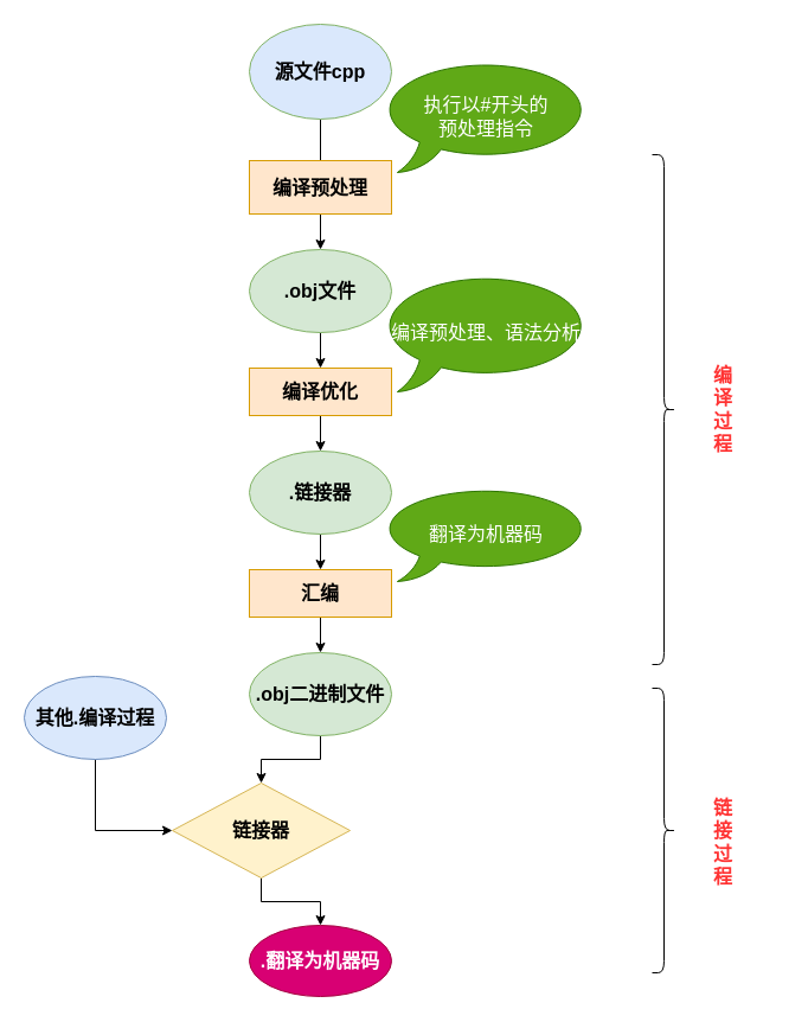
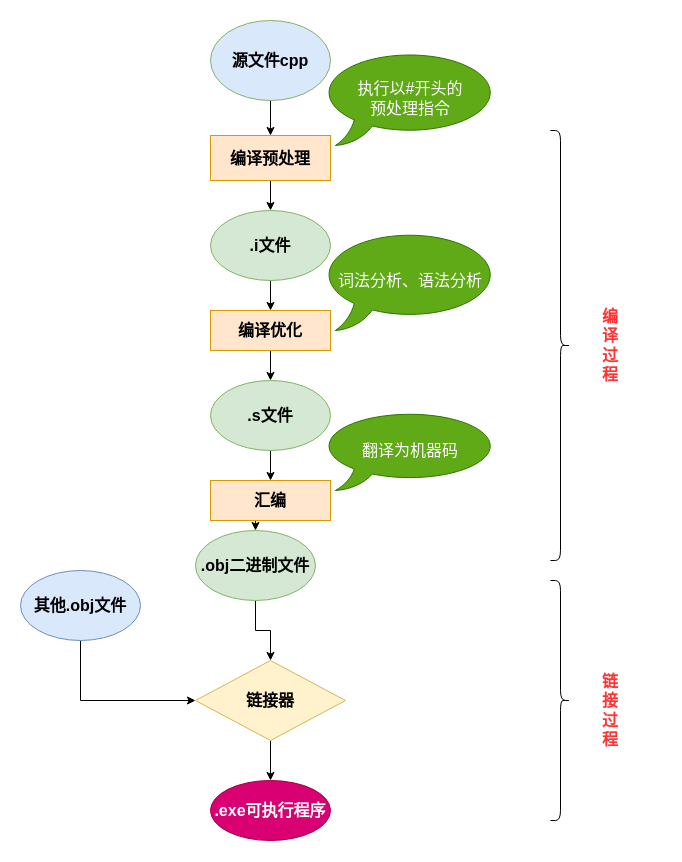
- <mxCell id="2" style="edgeStyle=orthogonalEdgeStyle;rounded=0;orthogonalLoop=1;jettySize=auto;html=1;entryX=0.5;entryY=0;entryDx=0;entryDy=0;fontSize=16;endSize=6;startSize=6;endArrow=none;" parent="1" source="3" target="5" edge="1"><mxGeometry relative="1" as="geometry" /></mxCell>
+ <mxCell id="2" style="edgeStyle=orthogonalEdgeStyle;rounded=0;orthogonalLoop=1;jettySize=auto;html=1;entryX=0.5;entryY=0;entryDx=0;entryDy=0;fontSize=16;endSize=6;startSize=6;" parent="1" source="3" target="5" edge="1"><mxGeometry relative="1" as="geometry" /></mxCell>
- <mxCell id="7" value=".obj文件" style="ellipse;whiteSpace=wrap;html=1;fontSize=16;fillColor=#d5e8d4;strokeColor=#82b366;fontStyle=1" parent="1" vertex="1"><mxGeometry x="210" y="210" width="120" height="70" as="geometry" /></mxCell>
+ <mxCell id="7" value=".i文件" style="ellipse;whiteSpace=wrap;html=1;fontSize=16;fillColor=#d5e8d4;strokeColor=#82b366;fontStyle=1" parent="1" vertex="1"><mxGeometry x="210" y="210" width="120" height="70" as="geometry" /></mxCell>
- <mxCell id="11" value="&lt;span style=&quot;white-space: normal&quot;&gt;编译预处理、语法分析&lt;/span&gt;" style="whiteSpace=wrap;html=1;shape=mxgraph.basic.oval_callout;fontSize=16;fillColor=#60a917;strokeColor=#2D7600;fontColor=#ffffff;" parent="1" vertex="1"><mxGeometry x="320" y="230" width="180" height="100" as="geometry" /></mxCell>
+ <mxCell id="11" value="&lt;span style=&quot;white-space: normal&quot;&gt;词法分析、语法分析&lt;/span&gt;" style="whiteSpace=wrap;html=1;shape=mxgraph.basic.oval_callout;fontSize=16;fillColor=#60a917;strokeColor=#2D7600;fontColor=#ffffff;" parent="1" vertex="1"><mxGeometry x="320" y="230" width="180" height="100" as="geometry" /></mxCell>
- <mxCell id="13" value=".链接器" style="ellipse;whiteSpace=wrap;html=1;fontSize=16;fillColor=#d5e8d4;strokeColor=#82b366;fontStyle=1" parent="1" vertex="1"><mxGeometry x="210" y="380" width="120" height="70" as="geometry" /></mxCell>
+ <mxCell id="13" value=".s文件" style="ellipse;whiteSpace=wrap;html=1;fontSize=16;fillColor=#d5e8d4;strokeColor=#82b366;fontStyle=1" parent="1" vertex="1"><mxGeometry x="210" y="380" width="120" height="70" as="geometry" /></mxCell>
- <mxCell id="18" value=".obj二进制文件" style="ellipse;whiteSpace=wrap;html=1;fontSize=16;fillColor=#d5e8d4;strokeColor=#82b366;fontStyle=1" parent="1" vertex="1"><mxGeometry x="210" y="550" width="120" height="70" as="geometry" /></mxCell>
+ <mxCell id="18" value=".obj二进制文件" style="ellipse;whiteSpace=wrap;html=1;fontSize=16;fillColor=#d5e8d4;strokeColor=#82b366;fontStyle=1" parent="1" vertex="1"><mxGeometry x="195" y="530" width="120" height="70" as="geometry" /></mxCell>
- <mxCell id="22" value="其他.编译过程" style="ellipse;whiteSpace=wrap;html=1;fontSize=16;fillColor=#dae8fc;strokeColor=#6c8ebf;fontStyle=1" parent="1" vertex="1"><mxGeometry x="20" y="570" width="120" height="70" as="geometry" /></mxCell>
+ <mxCell id="22" value="其他.obj文件" style="ellipse;whiteSpace=wrap;html=1;fontSize=16;fillColor=#dae8fc;strokeColor=#6c8ebf;fontStyle=1" parent="1" vertex="1"><mxGeometry x="20" y="570" width="120" height="70" as="geometry" /></mxCell>
- <mxCell id="20" value="链接器" style="rhombus;whiteSpace=wrap;html=1;fontSize=16;fillColor=#fff2cc;strokeColor=#d6b656;fontStyle=1" parent="1" vertex="1"><mxGeometry x="145" y="660" width="150" height="80" as="geometry" /></mxCell>
+ <mxCell id="20" value="链接器" style="rhombus;whiteSpace=wrap;html=1;fontSize=16;fillColor=#fff2cc;strokeColor=#d6b656;fontStyle=1" parent="1" vertex="1"><mxGeometry x="195" y="660" width="150" height="80" as="geometry" /></mxCell>
- <mxCell id="23" value=".翻译为机器码" style="ellipse;whiteSpace=wrap;html=1;fontSize=16;fillColor=#d80073;strokeColor=#A50040;fontColor=#ffffff;fontStyle=1" parent="1" vertex="1"><mxGeometry x="210" y="780" width="120" height="60" as="geometry" /></mxCell>
+ <mxCell id="23" value=".exe可执行程序" style="ellipse;whiteSpace=wrap;html=1;fontSize=16;fillColor=#d80073;strokeColor=#A50040;fontColor=#ffffff;fontStyle=1" parent="1" vertex="1"><mxGeometry x="210" y="780" width="120" height="60" as="geometry" /></mxCell>
